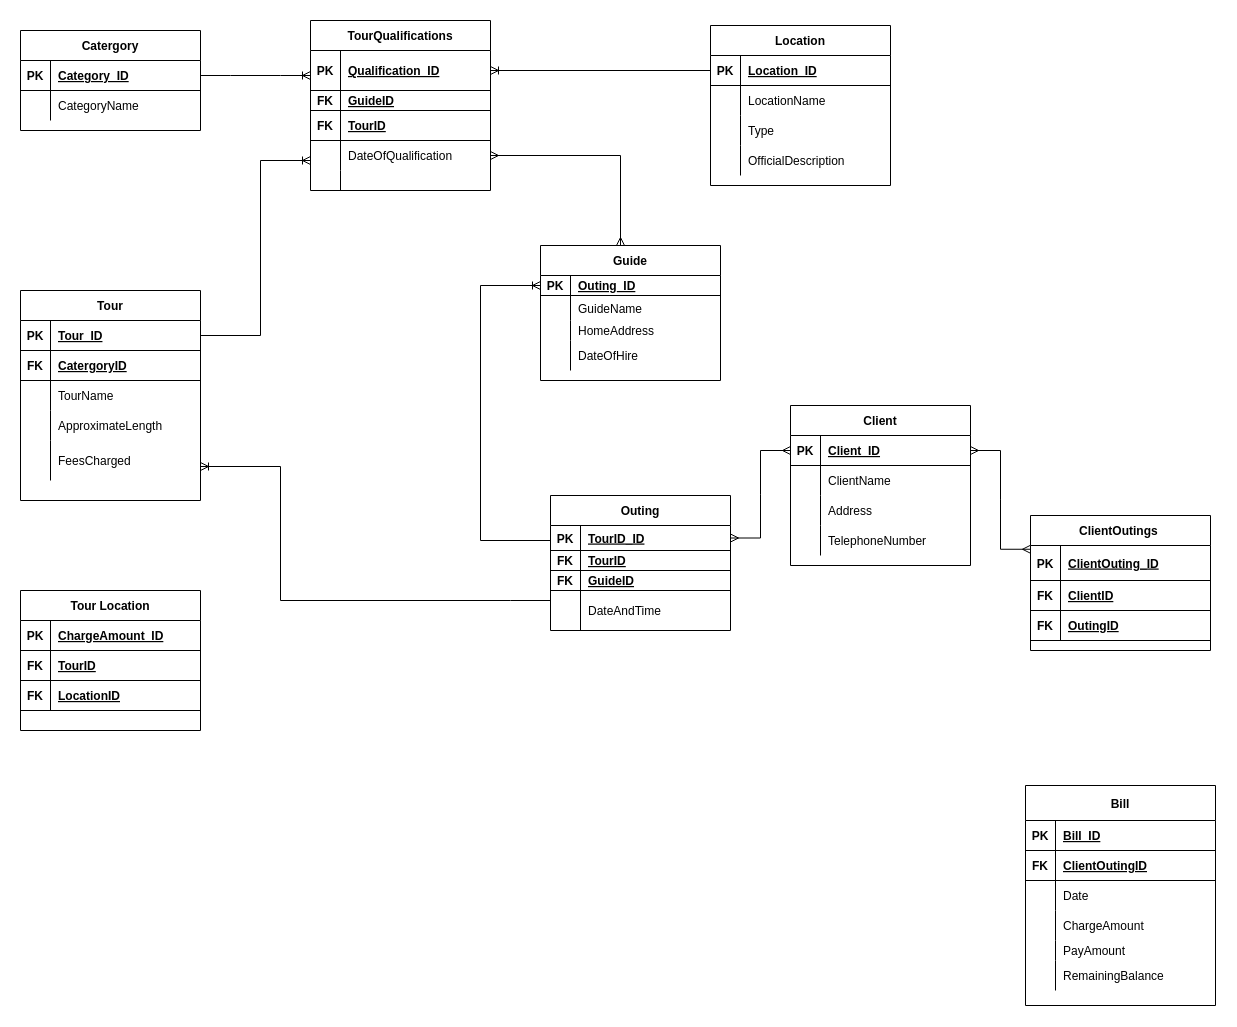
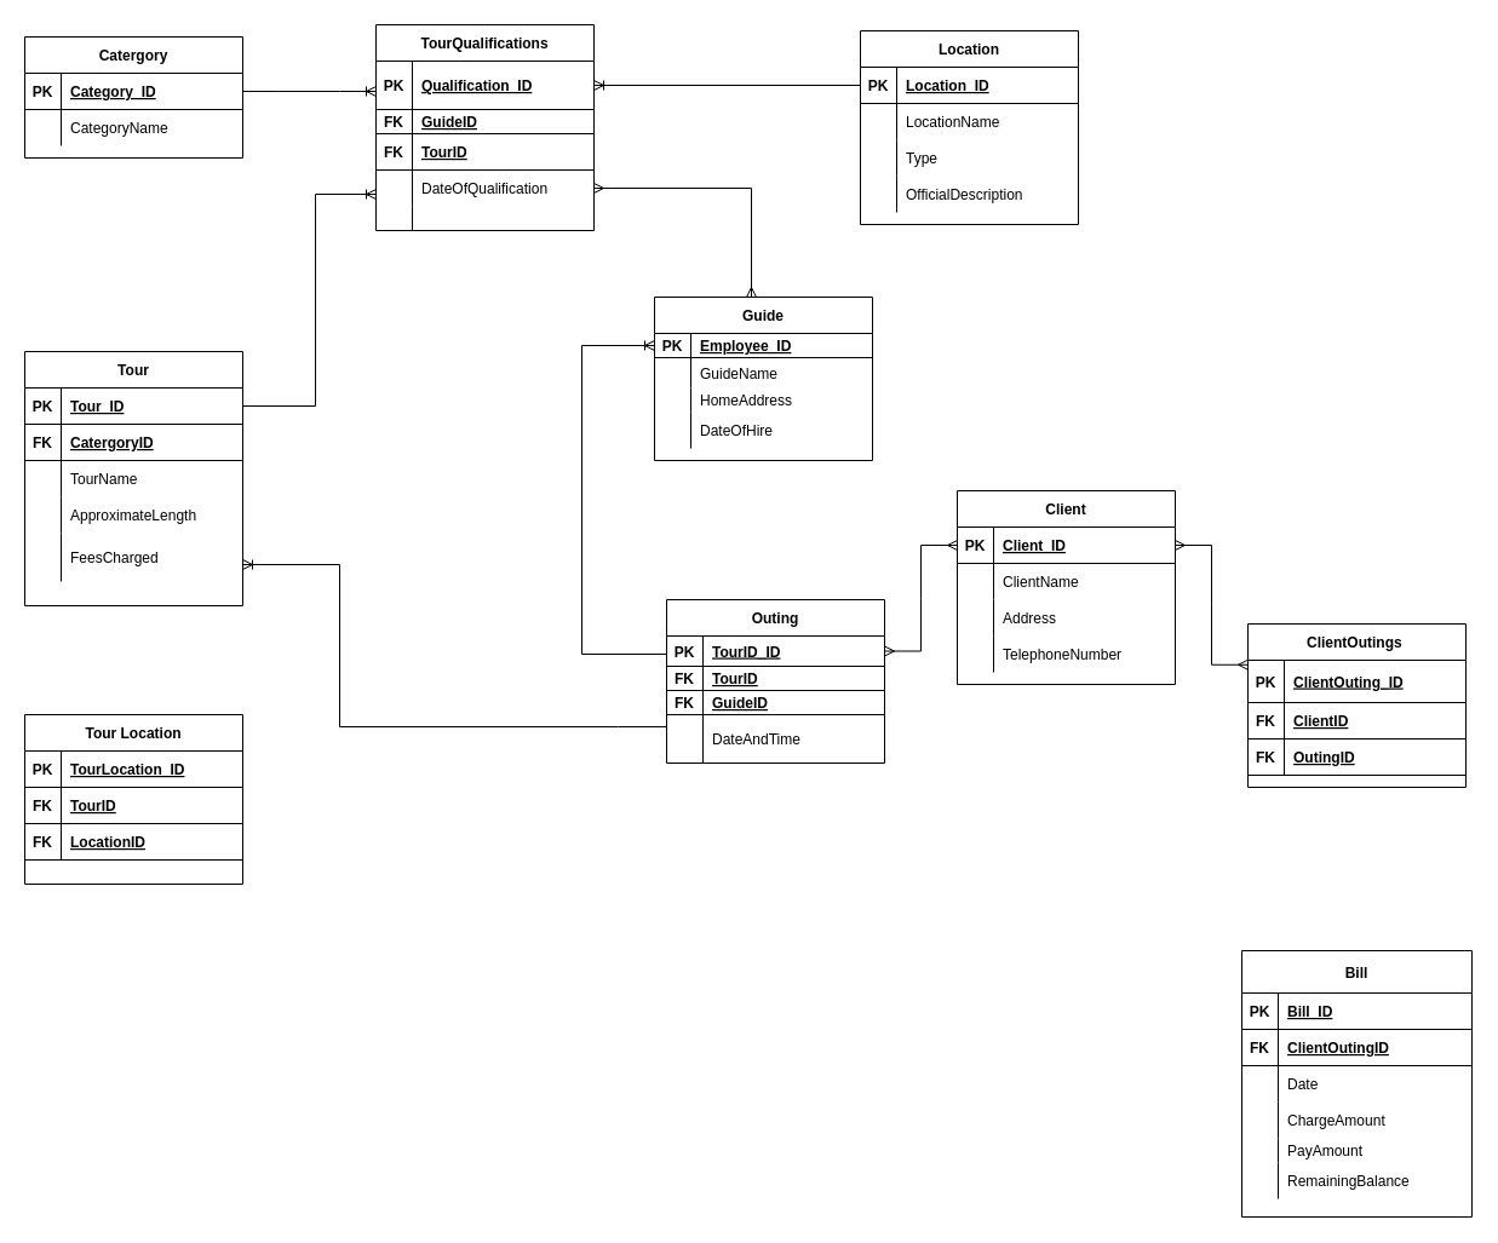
- <mxCell id="125" value="Outing_ID" style="shape=partialRectangle;connectable=0;fillColor=none;top=0;left=0;bottom=0;right=0;align=left;spacingLeft=6;fontStyle=5;overflow=hidden;" vertex="1" parent="123"><mxGeometry x="30" width="150" height="20" as="geometry"><mxRectangle width="150" height="20" as="alternateBounds" /></mxGeometry></mxCell>
+ <mxCell id="125" value="Employee_ID" style="shape=partialRectangle;connectable=0;fillColor=none;top=0;left=0;bottom=0;right=0;align=left;spacingLeft=6;fontStyle=5;overflow=hidden;" vertex="1" parent="123"><mxGeometry x="30" width="150" height="20" as="geometry"><mxRectangle width="150" height="20" as="alternateBounds" /></mxGeometry></mxCell>
- <mxCell id="25" value="ChargeAmount_ID" style="shape=partialRectangle;connectable=0;fillColor=none;top=0;left=0;bottom=0;right=0;align=left;spacingLeft=6;fontStyle=5;overflow=hidden;" vertex="1" parent="23"><mxGeometry x="30" width="150" height="30" as="geometry"><mxRectangle width="150" height="30" as="alternateBounds" /></mxGeometry></mxCell>
+ <mxCell id="25" value="TourLocation_ID" style="shape=partialRectangle;connectable=0;fillColor=none;top=0;left=0;bottom=0;right=0;align=left;spacingLeft=6;fontStyle=5;overflow=hidden;" vertex="1" parent="23"><mxGeometry x="30" width="150" height="30" as="geometry"><mxRectangle width="150" height="30" as="alternateBounds" /></mxGeometry></mxCell>
